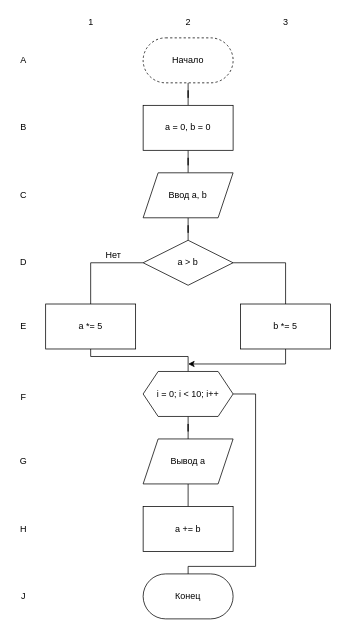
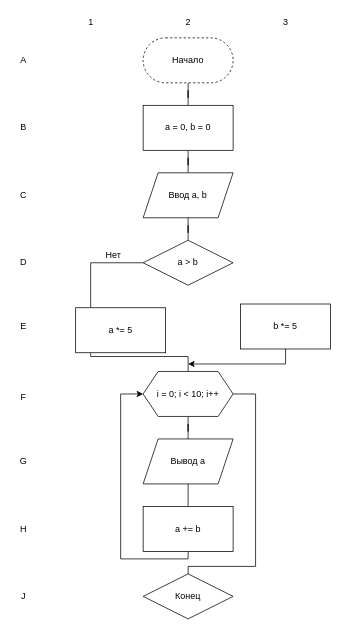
- <mxCell id="16" style="edgeStyle=orthogonalEdgeStyle;rounded=0;orthogonalLoop=1;jettySize=auto;html=1;entryX=0.5;entryY=0;entryDx=0;entryDy=0;endArrow=none;endFill=0;" edge="1" parent="1" source="18" target="20"><mxGeometry relative="1" as="geometry"><Array as="points"><mxPoint x="380" y="350" /></Array></mxGeometry></mxCell>
- <mxCell id="22" value="a *= 5" style="rounded=0;whiteSpace=wrap;html=1;" vertex="1" parent="1"><mxGeometry x="60" y="405" width="120" height="60" as="geometry" /></mxCell>
+ <mxCell id="22" value="a *= 5" style="rounded=0;whiteSpace=wrap;html=1;" vertex="1" parent="1"><mxGeometry x="100" y="410" width="120" height="60" as="geometry" /></mxCell>
+ <mxCell id="26" style="edgeStyle=orthogonalEdgeStyle;rounded=0;orthogonalLoop=1;jettySize=auto;html=1;entryX=0;entryY=0.5;entryDx=0;entryDy=0;exitX=0.5;exitY=1;exitDx=0;exitDy=0;" edge="1" parent="1" source="31" target="25"><mxGeometry relative="1" as="geometry"><mxPoint x="250" y="795" as="sourcePoint" /><Array as="points"><mxPoint x="250" y="745" /><mxPoint x="160" y="745" /><mxPoint x="160" y="525" /></Array></mxGeometry></mxCell>
- <mxCell id="27" value="Конец" style="rounded=1;whiteSpace=wrap;html=1;arcSize=50;" vertex="1" parent="1"><mxGeometry x="190" y="765" width="120" height="60" as="geometry" /></mxCell>
+ <mxCell id="27" value="Конец" style="rhombus;whiteSpace=wrap;html=1;arcSize=50;" vertex="1" parent="1"><mxGeometry x="190" y="765" width="120" height="60" as="geometry" /></mxCell>
